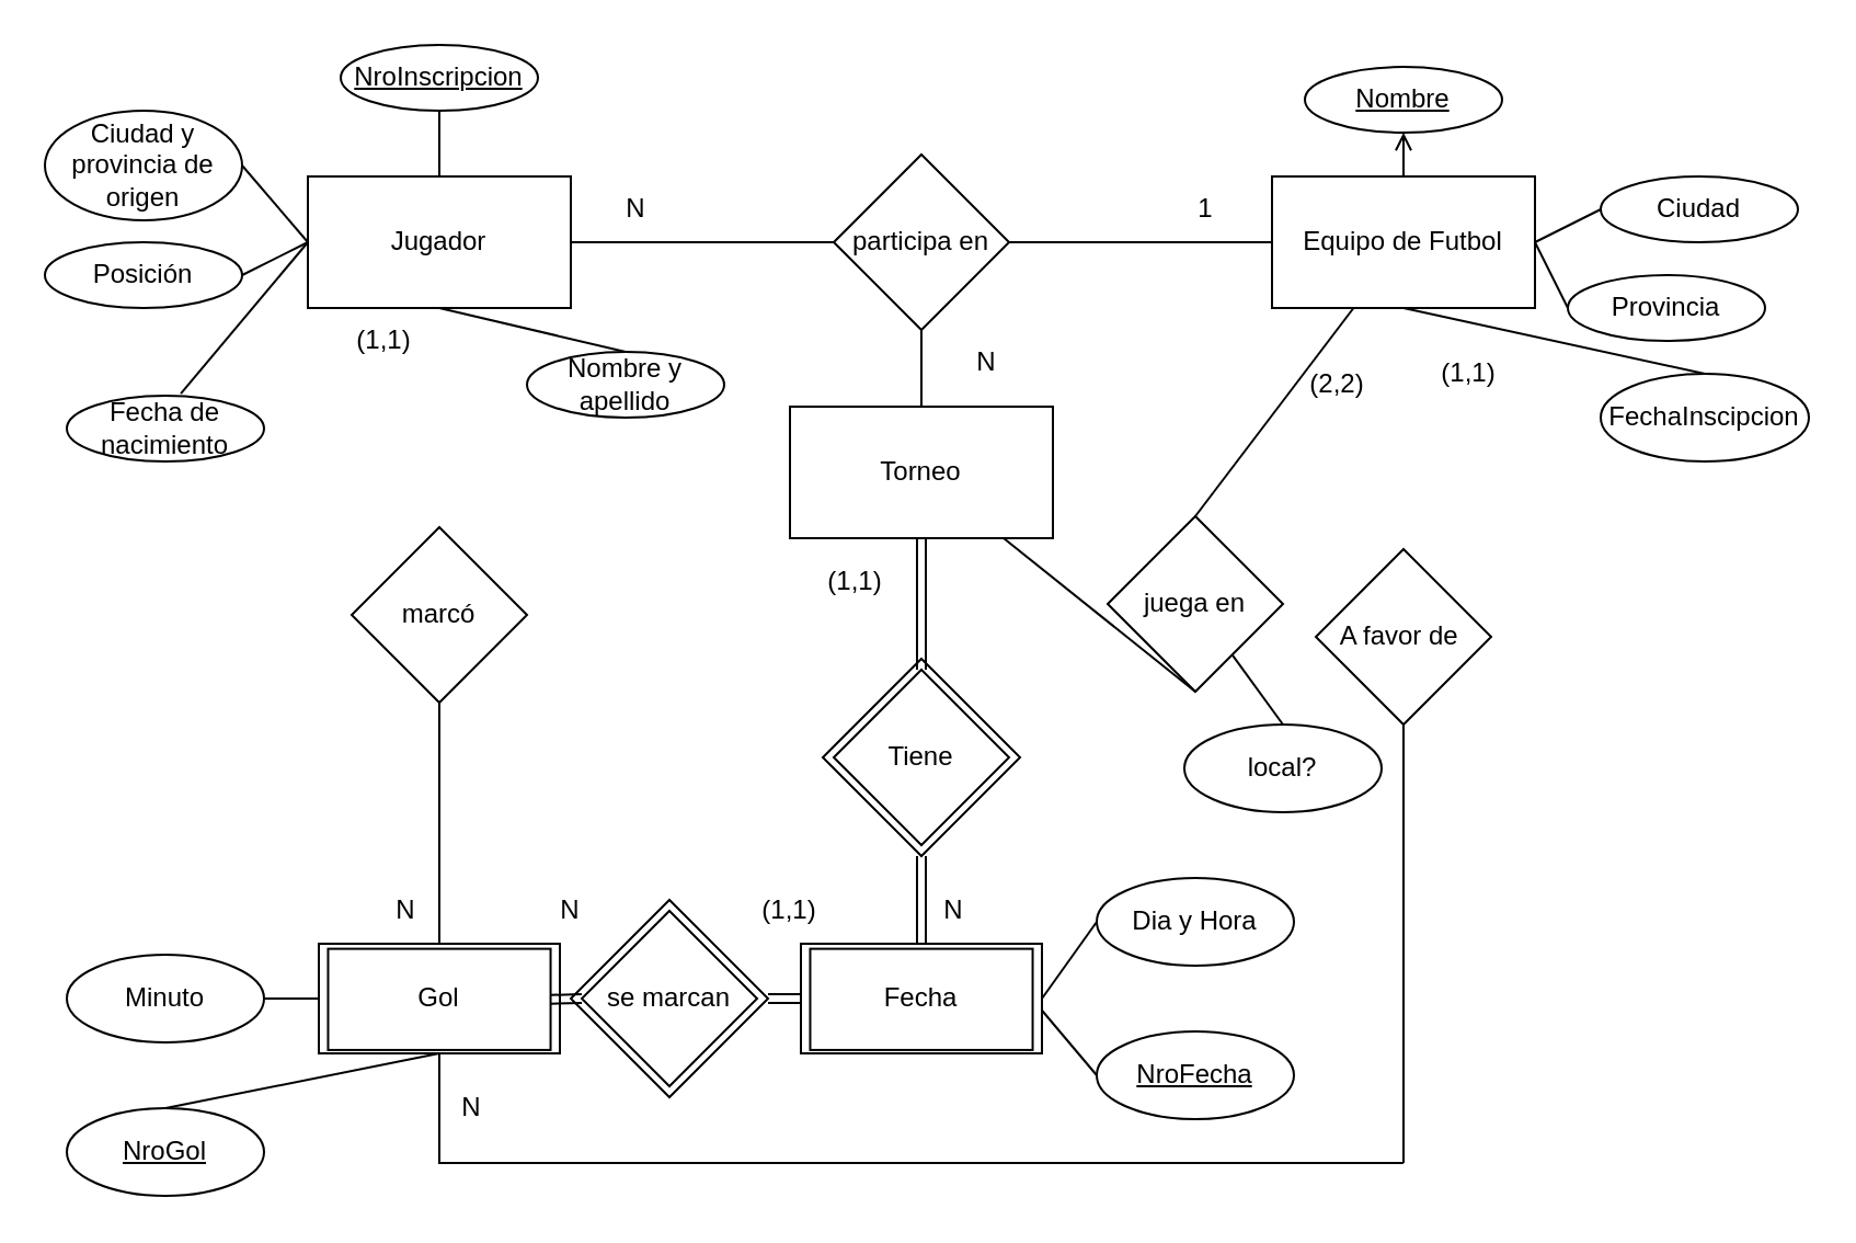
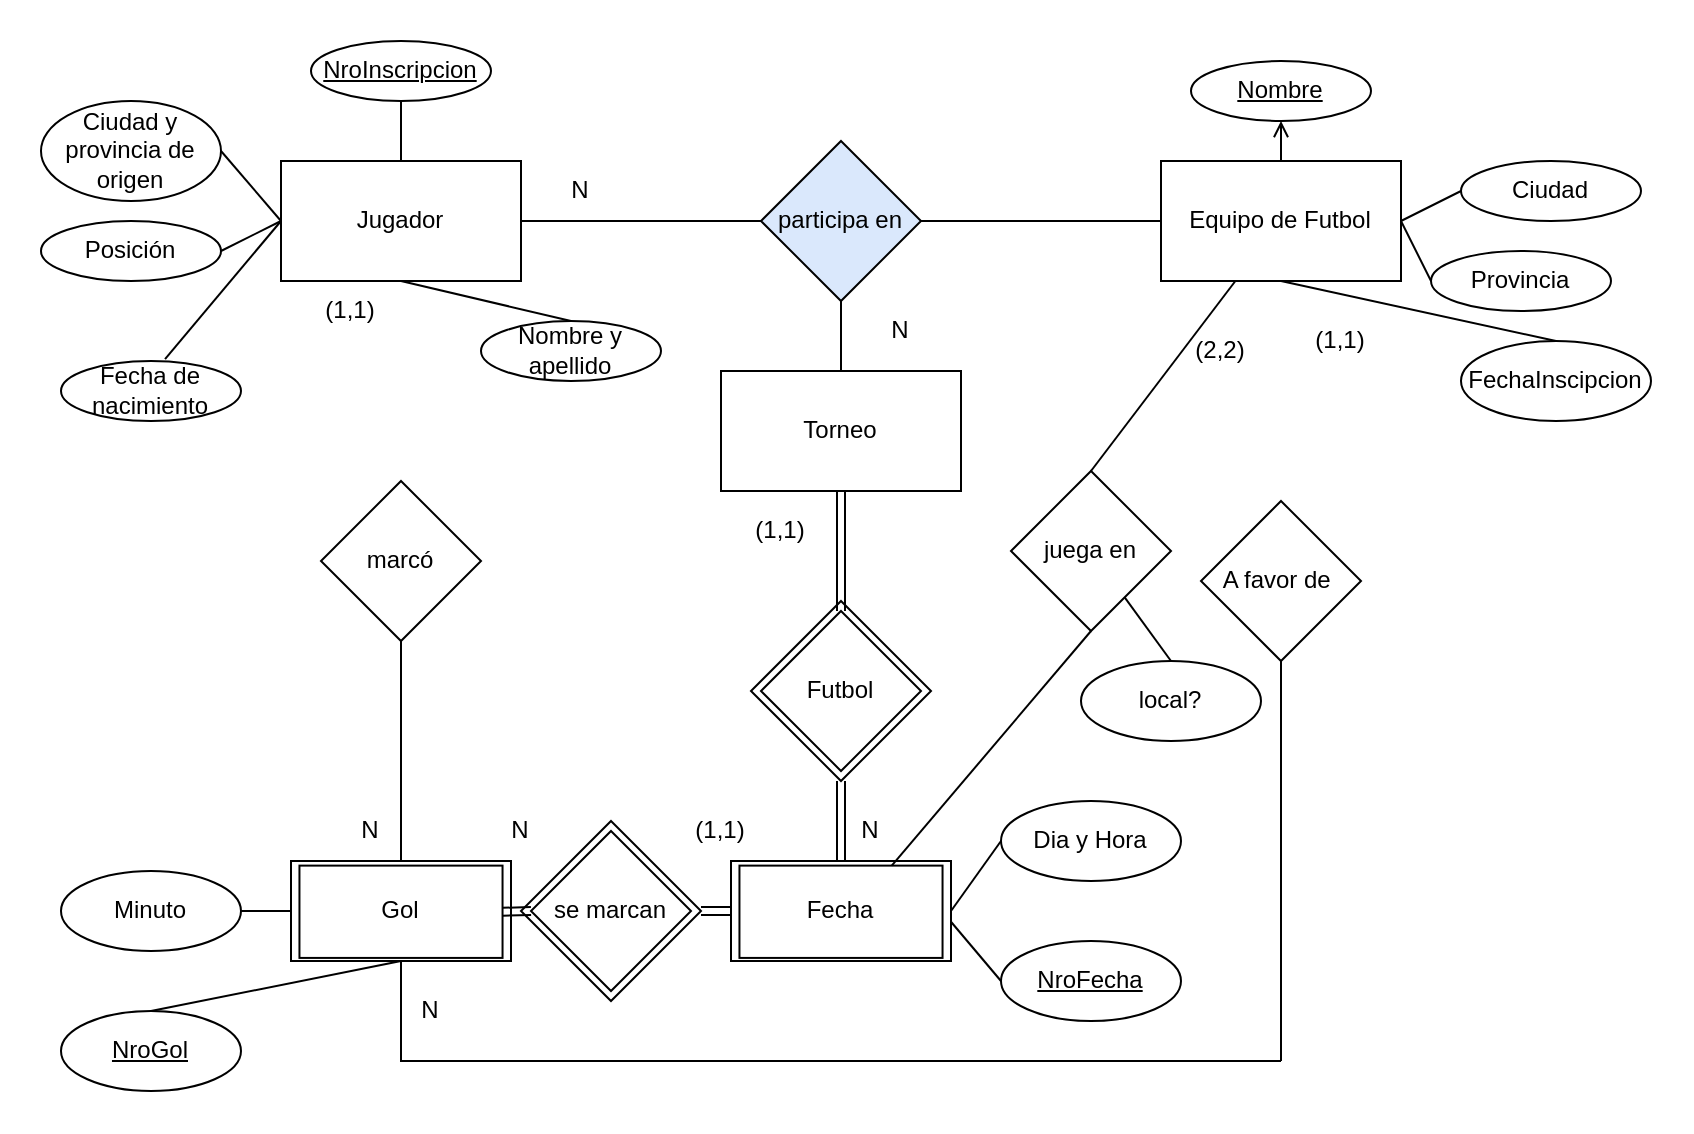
- <mxCell id="11" value="1" style="text;html=1;strokeColor=none;fillColor=none;align=center;verticalAlign=middle;whiteSpace=wrap;rounded=0;" parent="1" vertex="1"><mxGeometry x="520" y="80" width="60" height="30" as="geometry" /></mxCell>
- <mxCell id="6" value="participa en" style="rhombus;whiteSpace=wrap;html=1;" parent="1" vertex="1"><mxGeometry x="380" y="70" width="80" height="80" as="geometry" /></mxCell>
+ <mxCell id="6" value="participa en" style="rhombus;whiteSpace=wrap;html=1;fillColor=#dae8fc;" parent="1" vertex="1"><mxGeometry x="380" y="70" width="80" height="80" as="geometry" /></mxCell>
- <mxCell id="59" value="" style="endArrow=none;html=1;rounded=0;fontFamily=Helvetica;fontSize=12;fontColor=default;exitX=0.5;exitY=1;exitDx=0;exitDy=0;" edge="1" parent="1" source="58" target="5"><mxGeometry width="50" height="50" relative="1" as="geometry"><mxPoint x="555" y="235" as="sourcePoint" /><mxPoint x="625" y="150" as="targetPoint" /></mxGeometry></mxCell>
+ <mxCell id="59" value="" style="endArrow=none;html=1;rounded=0;fontFamily=Helvetica;fontSize=12;fontColor=default;exitX=0.5;exitY=1;exitDx=0;exitDy=0;entryX=0.75;entryY=0;entryDx=0;entryDy=0;" edge="1" parent="1" source="58" target="40"><mxGeometry width="50" height="50" relative="1" as="geometry"><mxPoint x="555" y="235" as="sourcePoint" /><mxPoint x="625" y="150" as="targetPoint" /></mxGeometry></mxCell>
- <mxCell id="32" value="Tiene" style="rhombus;whiteSpace=wrap;html=1;" parent="1" vertex="1"><mxGeometry x="380" y="305" width="80" height="80" as="geometry" /></mxCell>
+ <mxCell id="32" value="Futbol" style="rhombus;whiteSpace=wrap;html=1;" parent="1" vertex="1"><mxGeometry x="380" y="305" width="80" height="80" as="geometry" /></mxCell>
